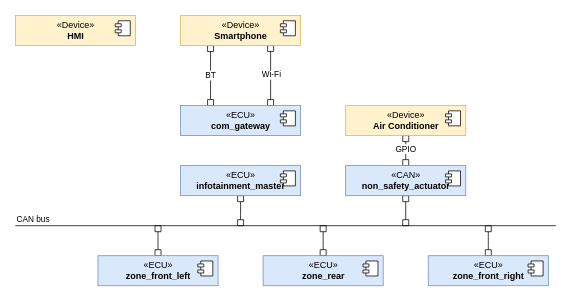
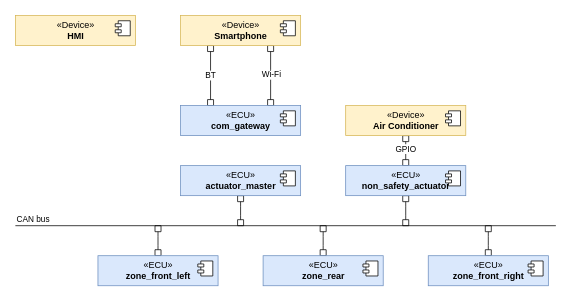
- <mxCell id="12" value="«ECU»&lt;br&gt;&lt;b&gt;infotainment_master&lt;br&gt;&lt;/b&gt;" style="html=1;dropTarget=0;fillColor=#dae8fc;strokeColor=#6c8ebf;" vertex="1" parent="1"><mxGeometry x="240" y="220" width="160" height="40" as="geometry" /></mxCell>
+ <mxCell id="12" value="«ECU»&lt;br&gt;&lt;b&gt;actuator_master&lt;br&gt;&lt;/b&gt;" style="html=1;dropTarget=0;fillColor=#dae8fc;strokeColor=#6c8ebf;" vertex="1" parent="1"><mxGeometry x="240" y="220" width="160" height="40" as="geometry" /></mxCell>
- <mxCell id="17" value="«CAN»&lt;br&gt;&lt;b&gt;non_safety_actuator&lt;br&gt;&lt;/b&gt;" style="html=1;dropTarget=0;fillColor=#dae8fc;strokeColor=#6c8ebf;" vertex="1" parent="1"><mxGeometry x="460" y="220" width="160" height="40" as="geometry" /></mxCell>
+ <mxCell id="17" value="«ECU»&lt;br&gt;&lt;b&gt;non_safety_actuator&lt;br&gt;&lt;/b&gt;" style="html=1;dropTarget=0;fillColor=#dae8fc;strokeColor=#6c8ebf;" vertex="1" parent="1"><mxGeometry x="460" y="220" width="160" height="40" as="geometry" /></mxCell>
